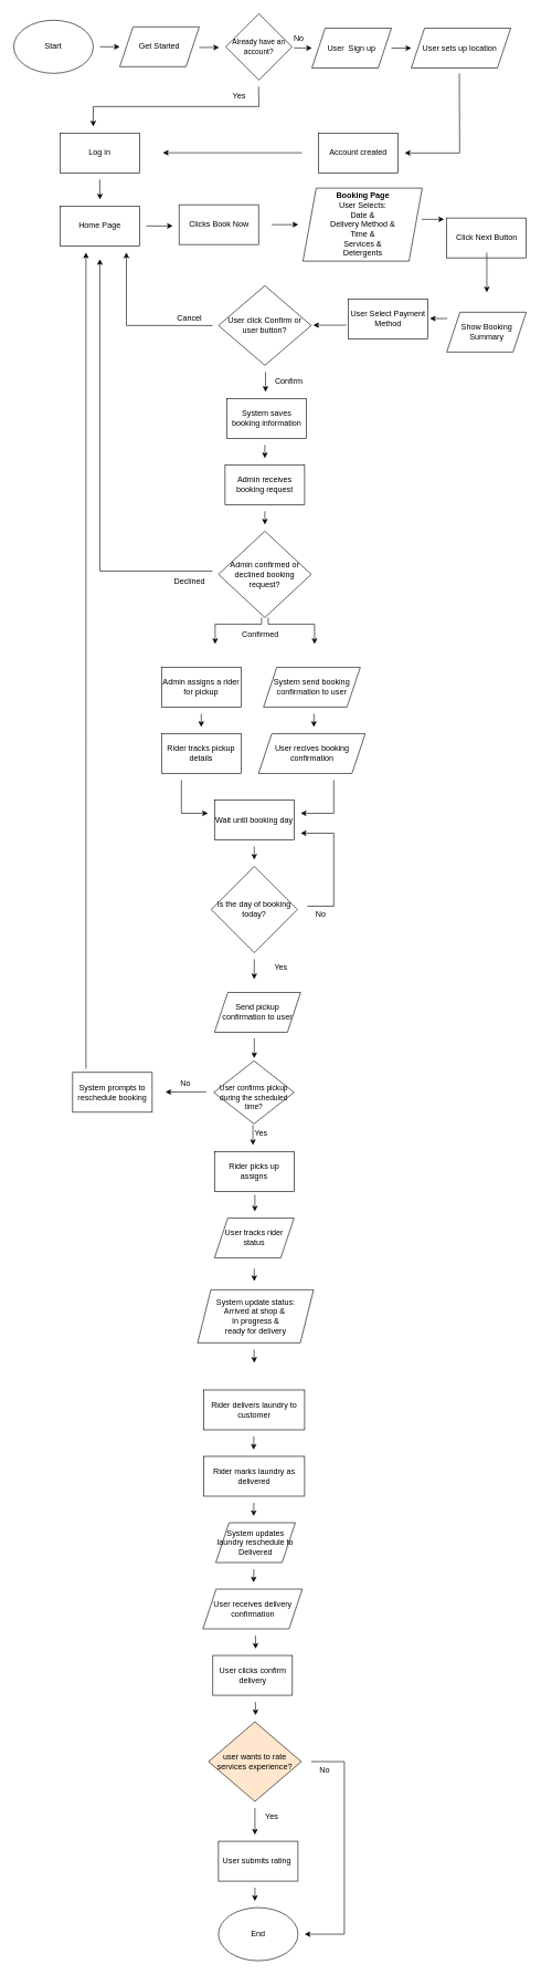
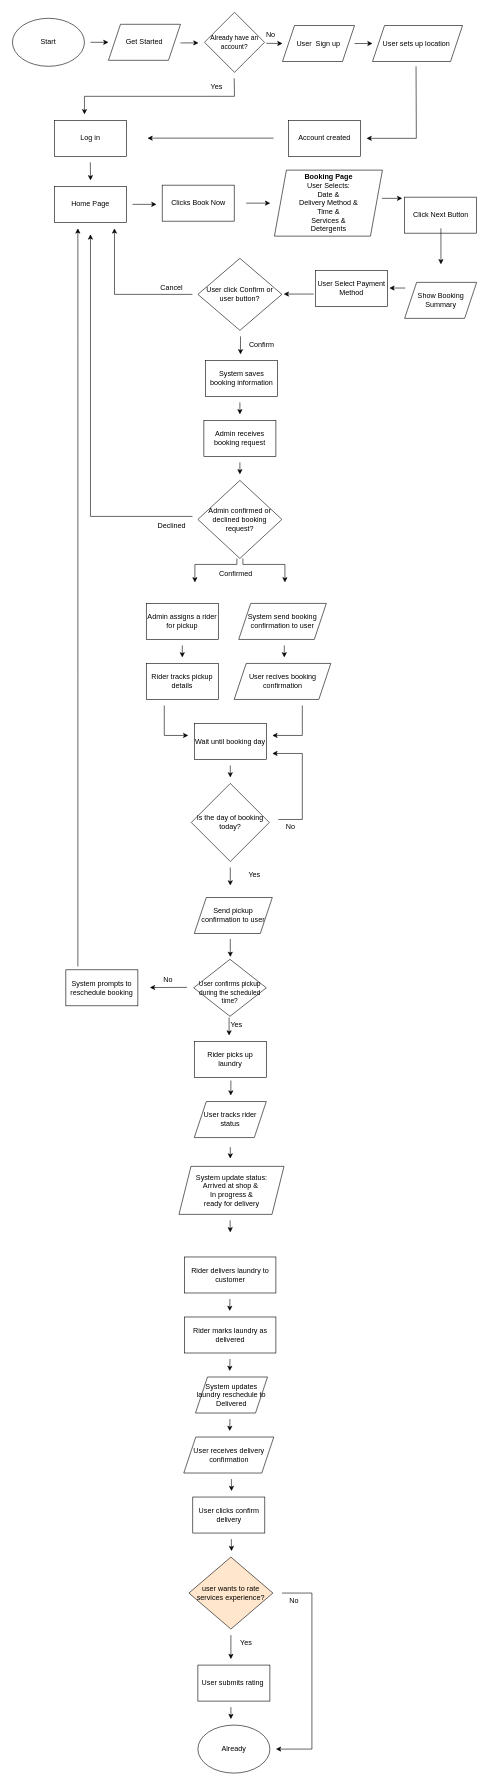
- <mxCell id="61" value="Rider picks up assigns" style="rounded=0;whiteSpace=wrap;html=1;" parent="1" vertex="1"><mxGeometry x="323" y="1735" width="120" height="60" as="geometry" /></mxCell>
+ <mxCell id="61" value="Rider picks up laundry" style="rounded=0;whiteSpace=wrap;html=1;" parent="1" vertex="1"><mxGeometry x="323" y="1735" width="120" height="60" as="geometry" /></mxCell>
- <mxCell id="76" value="End" style="ellipse;whiteSpace=wrap;html=1;" parent="1" vertex="1"><mxGeometry x="329" y="2874" width="120" height="80" as="geometry" /></mxCell>
+ <mxCell id="76" value="Already" style="ellipse;whiteSpace=wrap;html=1;" parent="1" vertex="1"><mxGeometry x="329" y="2874" width="120" height="80" as="geometry" /></mxCell>
